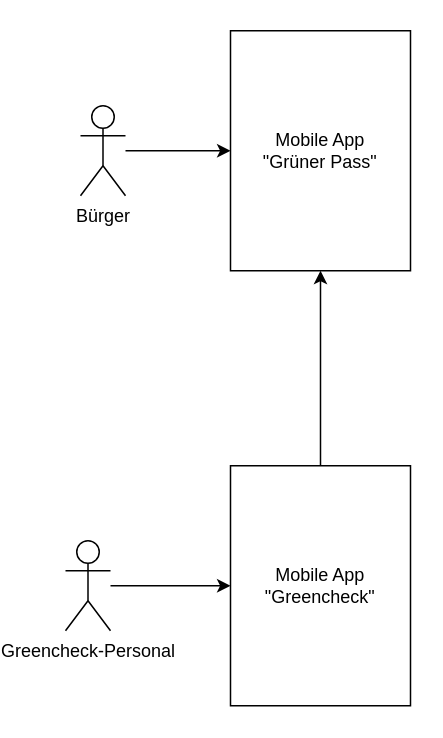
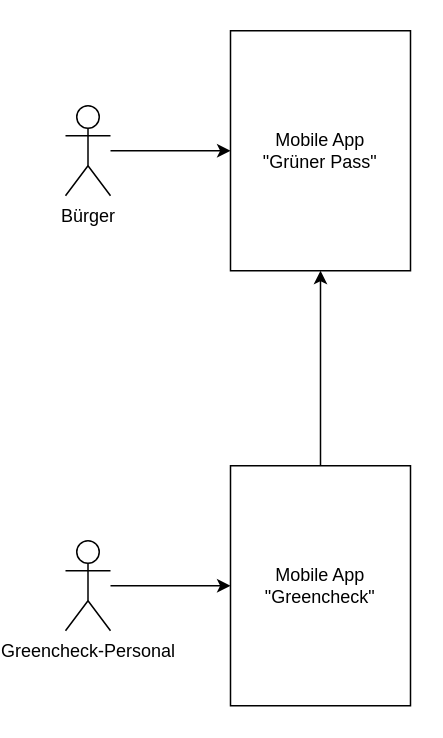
- <mxCell id="6" value="Bürger" style="shape=umlActor;verticalLabelPosition=bottom;verticalAlign=top;html=1;outlineConnect=0;" vertex="1" parent="1"><mxGeometry x="30" y="70" width="30" height="60" as="geometry" /></mxCell>
+ <mxCell id="6" value="Bürger" style="shape=umlActor;verticalLabelPosition=bottom;verticalAlign=top;html=1;outlineConnect=0;" vertex="1" parent="1"><mxGeometry x="20" y="70" width="30" height="60" as="geometry" /></mxCell>
